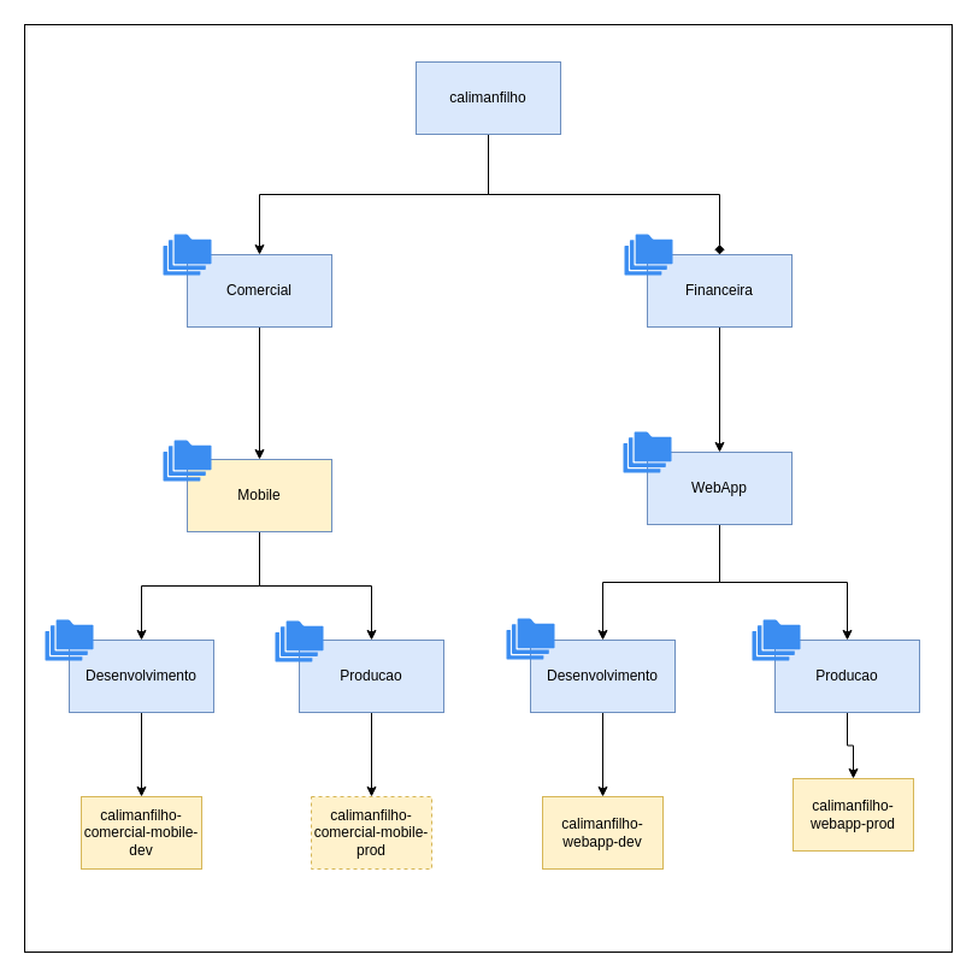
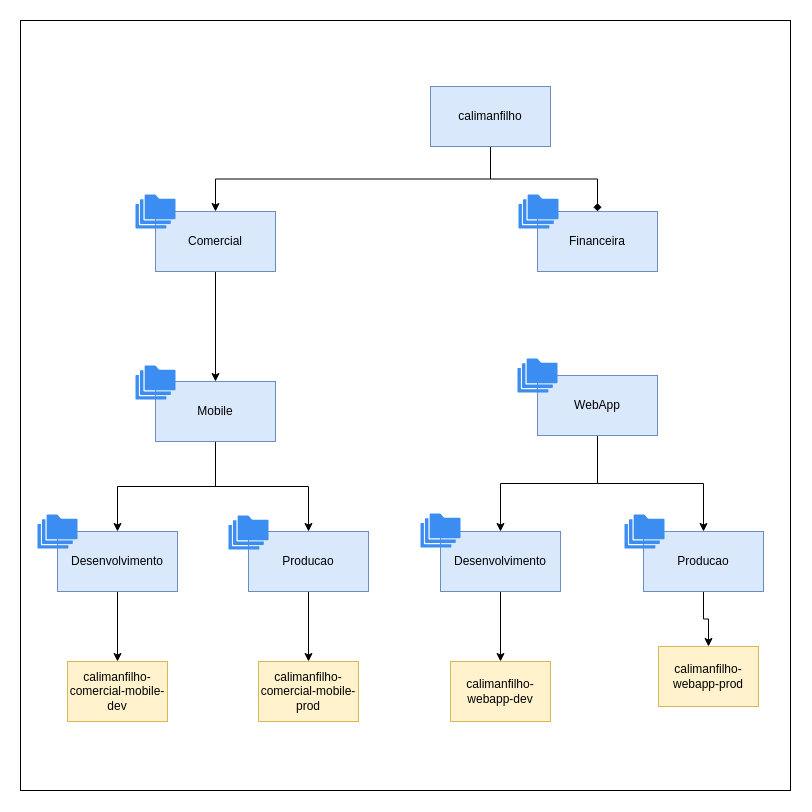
- <mxCell id="5" value="calimanfilho&lt;br&gt;" style="rounded=0;whiteSpace=wrap;html=1;fillColor=#dae8fc;strokeColor=#6c8ebf;" parent="1" vertex="1"><mxGeometry x="345" y="51" width="120" height="60" as="geometry" /></mxCell>
+ <mxCell id="5" value="calimanfilho&lt;br&gt;" style="rounded=0;whiteSpace=wrap;html=1;fillColor=#dae8fc;strokeColor=#6c8ebf;" parent="1" vertex="1"><mxGeometry x="430" y="86" width="120" height="60" as="geometry" /></mxCell>
- <mxCell id="8" style="edgeStyle=orthogonalEdgeStyle;rounded=0;orthogonalLoop=1;jettySize=auto;html=1;entryX=0.5;entryY=0;entryDx=0;entryDy=0;" parent="1" source="9" target="26" edge="1"><mxGeometry relative="1" as="geometry" /></mxCell>
- <mxCell id="14" value="Mobile" style="whiteSpace=wrap;html=1;fillColor=#fff2cc;strokeColor=#6c8ebf;rounded=0;" parent="1" vertex="1"><mxGeometry x="155" y="381" width="120" height="60" as="geometry" /></mxCell>
+ <mxCell id="14" value="Mobile" style="whiteSpace=wrap;html=1;fillColor=#dae8fc;strokeColor=#6c8ebf;rounded=0;" parent="1" vertex="1"><mxGeometry x="155" y="381" width="120" height="60" as="geometry" /></mxCell>
- <mxCell id="20" value="calimanfilho-comercial-mobile-prod" style="whiteSpace=wrap;html=1;fillColor=#fff2cc;strokeColor=#d6b656;rounded=0;dashed=1;" parent="1" vertex="1"><mxGeometry x="258" y="661" width="100" height="60" as="geometry" /></mxCell>
+ <mxCell id="20" value="calimanfilho-comercial-mobile-prod" style="whiteSpace=wrap;html=1;fillColor=#fff2cc;strokeColor=#d6b656;rounded=0;" parent="1" vertex="1"><mxGeometry x="258" y="661" width="100" height="60" as="geometry" /></mxCell>
